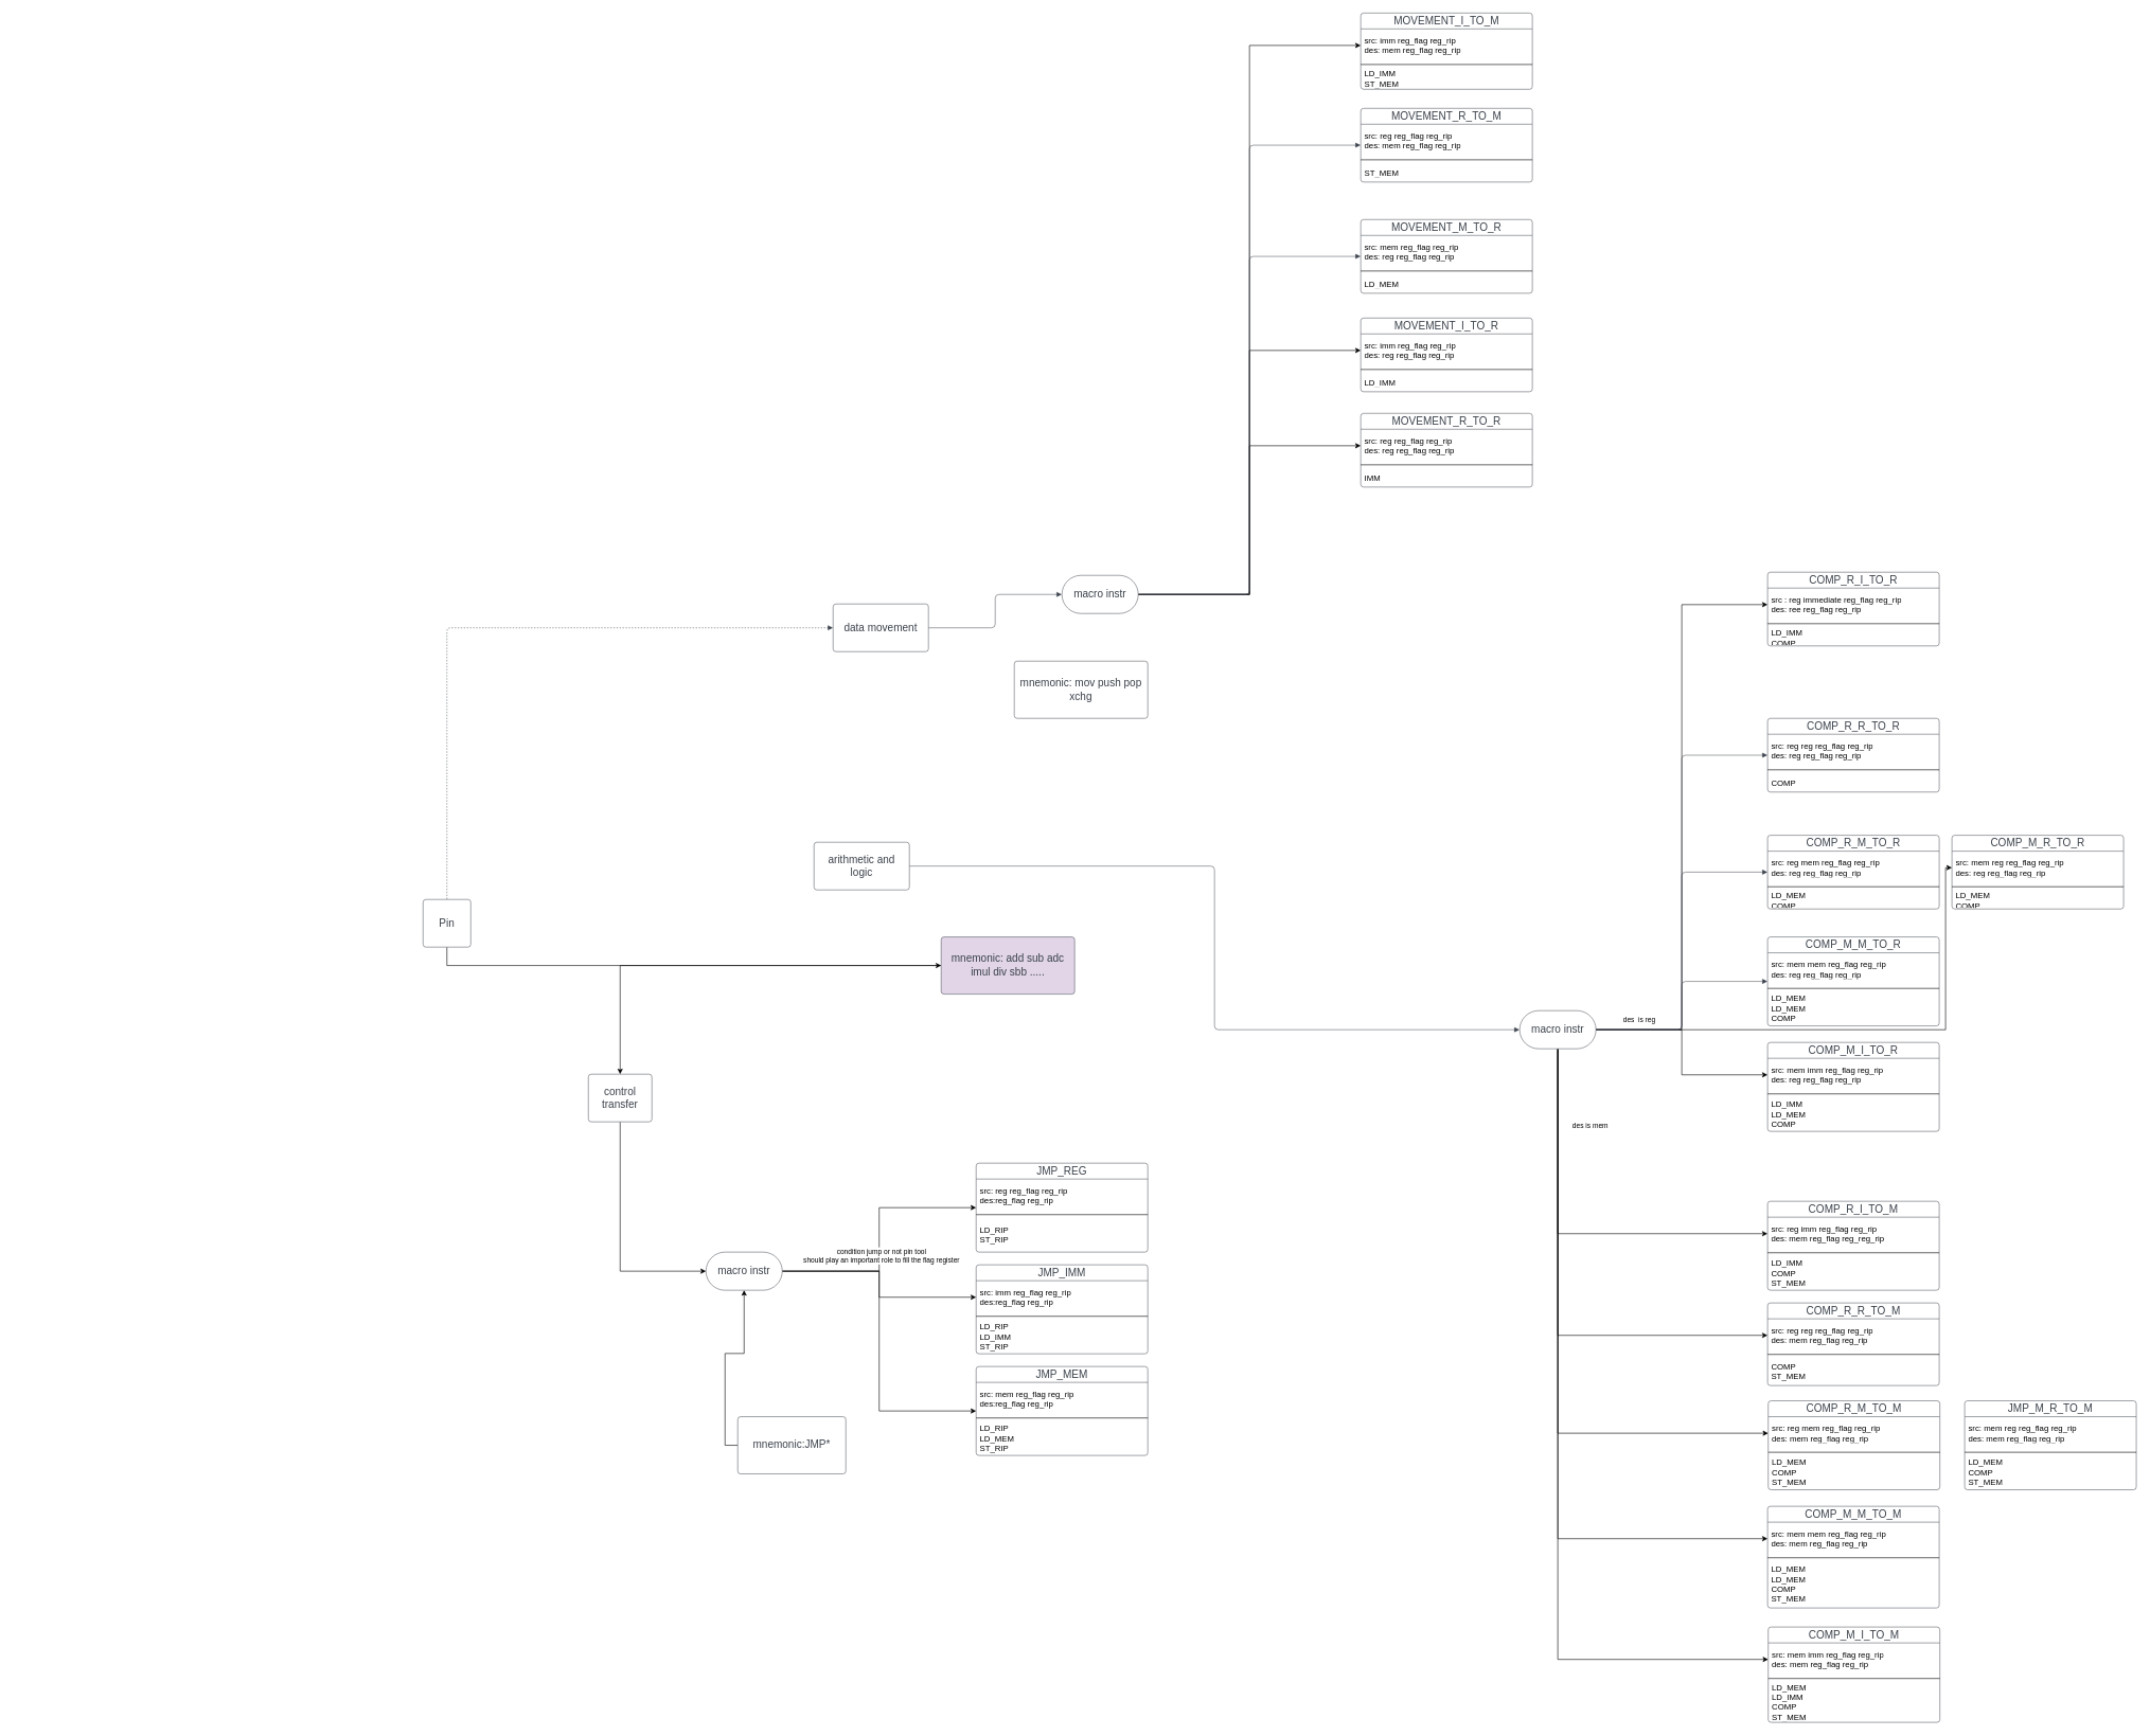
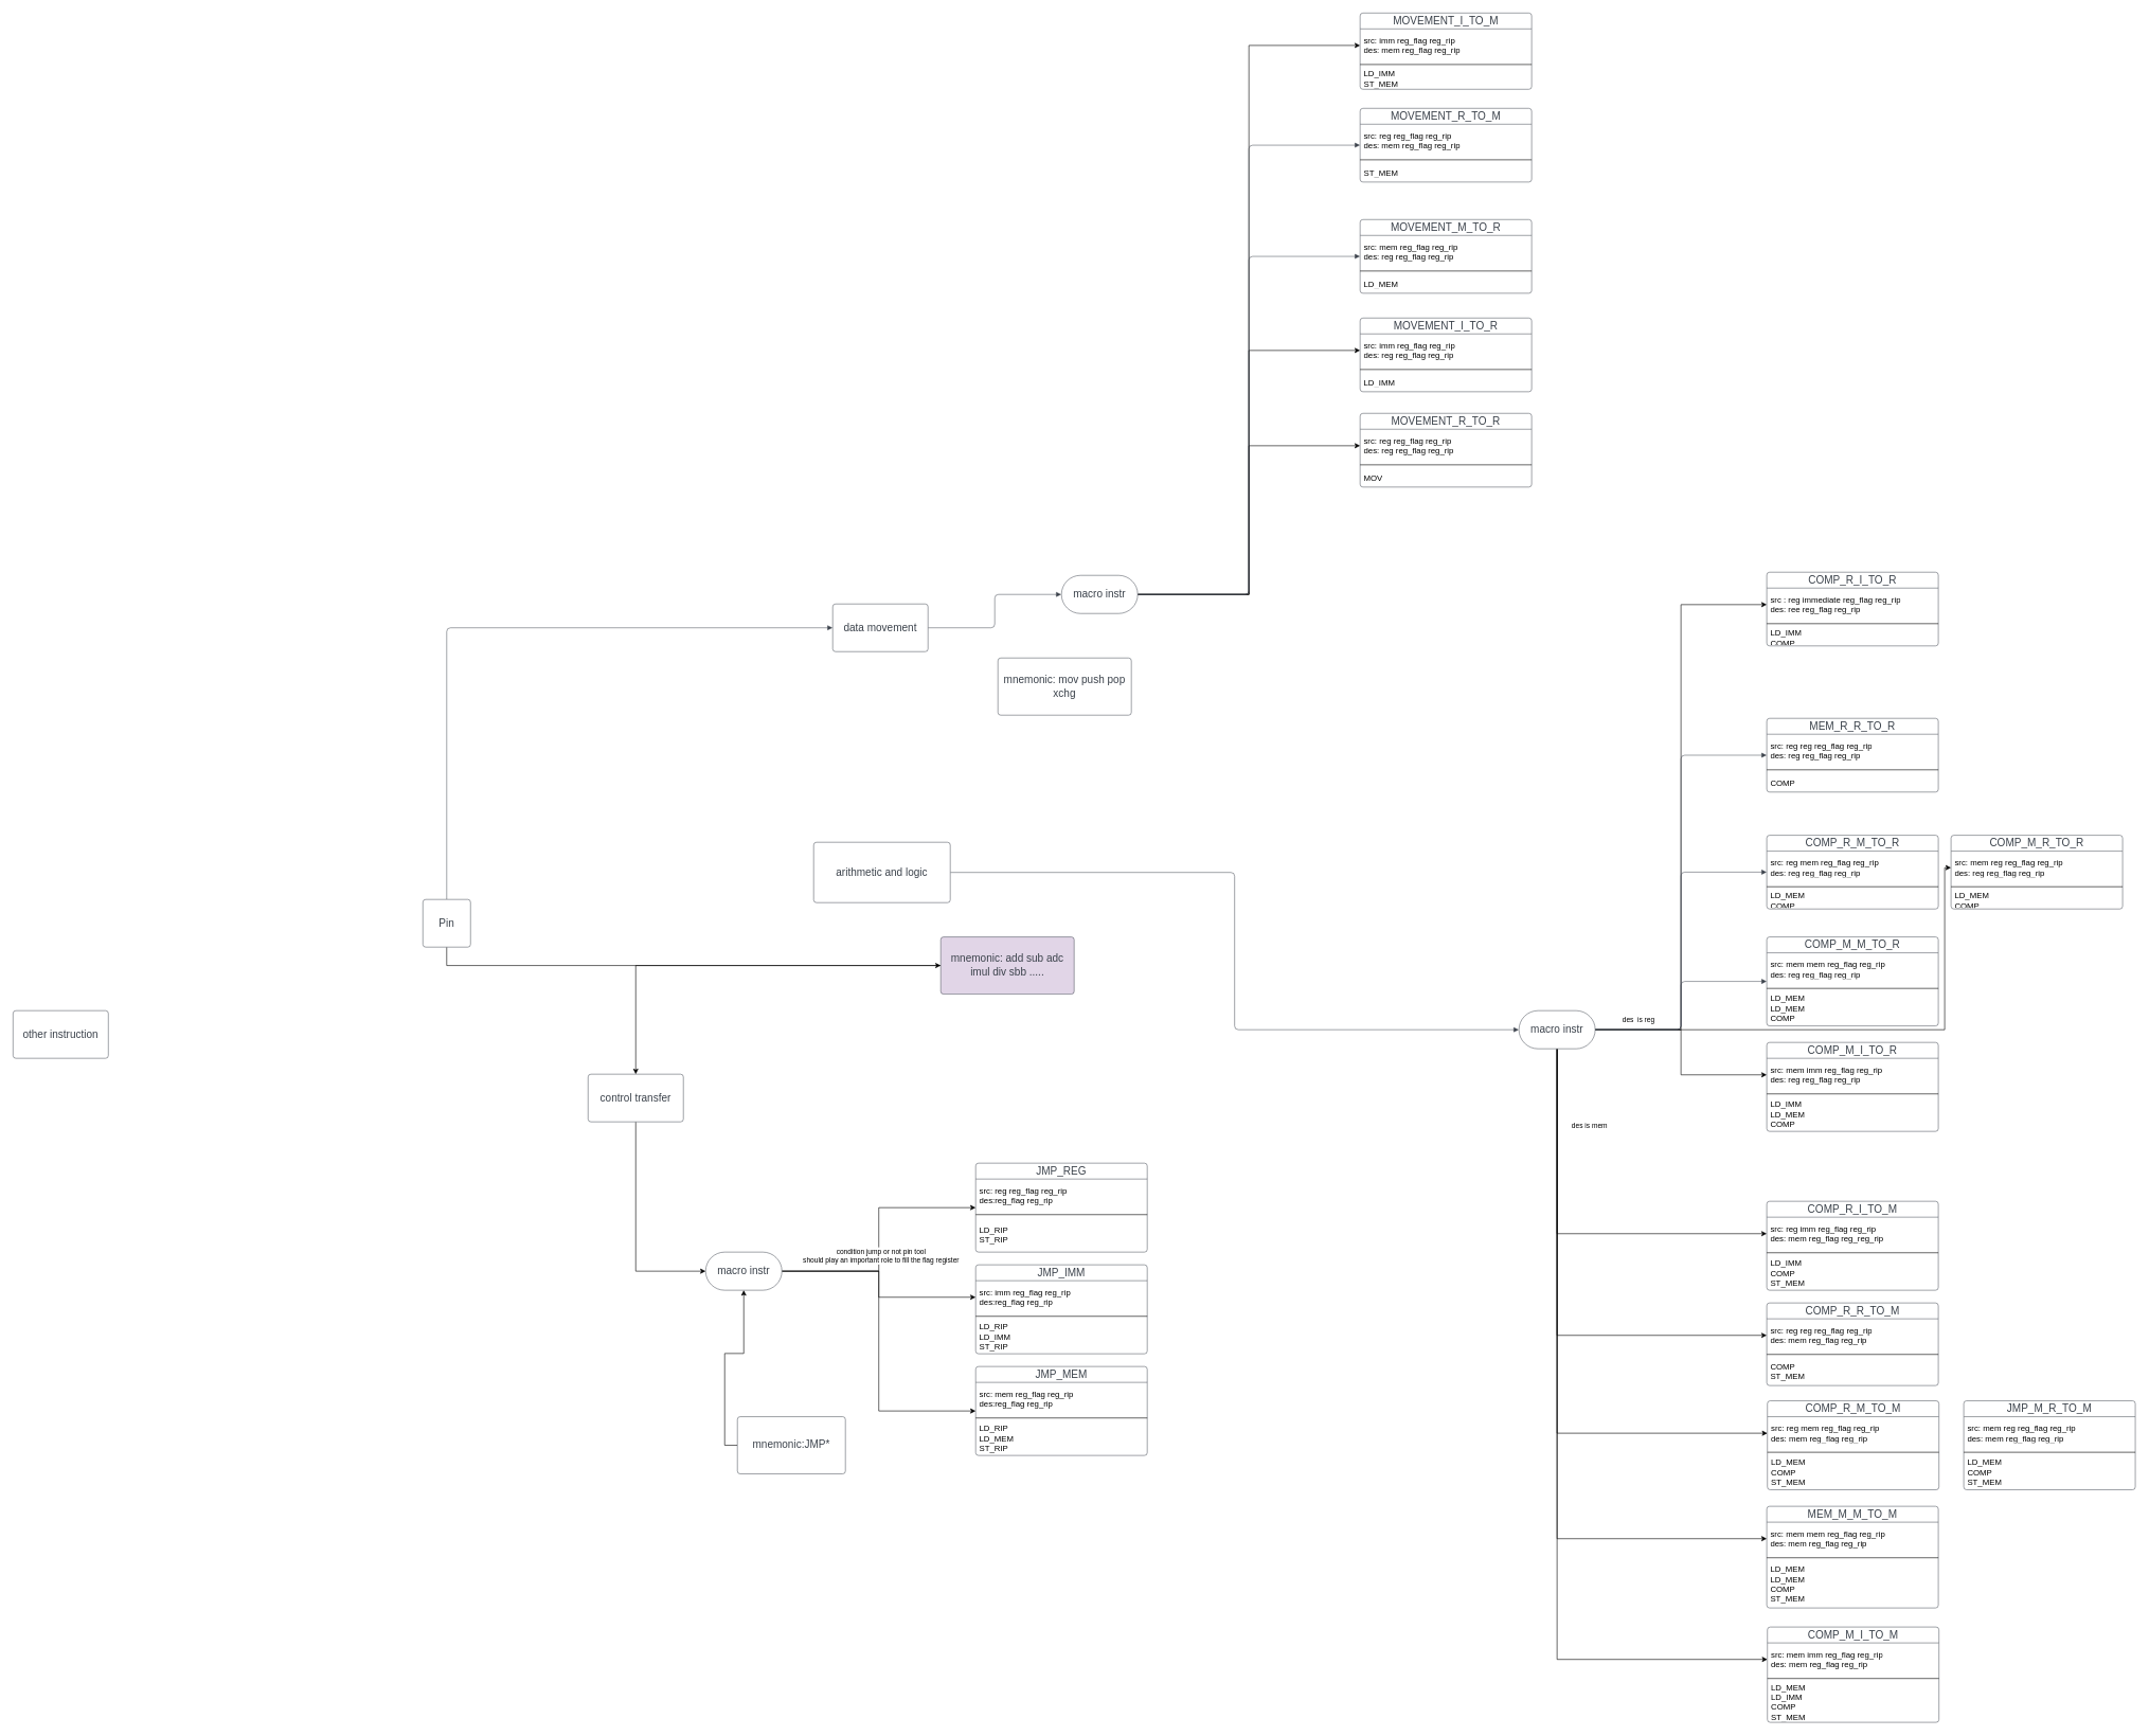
- <mxCell id="100" value="&lt;div&gt;IMM&lt;/div&gt;" style="part=1;html=1;resizeHeight=0;strokeColor=none;fillColor=none;align=left;verticalAlign=middle;spacingLeft=4;spacingRight=4;overflow=hidden;rotatable=0;points=[[0,0.5],[1,0.5]];portConstraint=eastwest;swimlaneFillColor=#ffffff;strokeOpacity=100;whiteSpace=wrap;fontSize=13;" parent="97" vertex="1"><mxGeometry y="85" width="270" height="31" as="geometry" /></mxCell>
+ <mxCell id="100" value="&lt;div&gt;MOV&lt;/div&gt;" style="part=1;html=1;resizeHeight=0;strokeColor=none;fillColor=none;align=left;verticalAlign=middle;spacingLeft=4;spacingRight=4;overflow=hidden;rotatable=0;points=[[0,0.5],[1,0.5]];portConstraint=eastwest;swimlaneFillColor=#ffffff;strokeOpacity=100;whiteSpace=wrap;fontSize=13;" parent="97" vertex="1"><mxGeometry y="85" width="270" height="31" as="geometry" /></mxCell>
- <mxCell id="14" value="" style="html=1;jettySize=18;whiteSpace=wrap;fontSize=13;strokeColor=#3a414a;strokeOpacity=100;strokeWidth=0.8;rounded=1;arcSize=12;edgeStyle=orthogonalEdgeStyle;startArrow=none;endArrow=block;endFill=1;exitX=0.5;exitY=-0.005;exitPerimeter=0;entryX=-0.002;entryY=0.5;entryPerimeter=0;lucidId=Ei_Iy~VdfBPr;dashed=1;" parent="1" source="7" target="8" edge="1"><mxGeometry width="100" height="100" relative="1" as="geometry"><Array as="points" /></mxGeometry></mxCell>
+ <mxCell id="14" value="" style="html=1;jettySize=18;whiteSpace=wrap;fontSize=13;strokeColor=#3a414a;strokeOpacity=100;strokeWidth=0.8;rounded=1;arcSize=12;edgeStyle=orthogonalEdgeStyle;startArrow=none;endArrow=block;endFill=1;exitX=0.5;exitY=-0.005;exitPerimeter=0;entryX=-0.002;entryY=0.5;entryPerimeter=0;lucidId=Ei_Iy~VdfBPr;" parent="1" source="7" target="8" edge="1"><mxGeometry width="100" height="100" relative="1" as="geometry"><Array as="points" /></mxGeometry></mxCell>
- <mxCell id="13" value="mnemonic: mov push pop xchg" style="html=1;overflow=block;blockSpacing=1;whiteSpace=wrap;fontSize=16.7;fontColor=#3a414a;spacing=9;strokeColor=#3a414a;strokeOpacity=100;rounded=1;absoluteArcSize=1;arcSize=9;strokeWidth=0.8;lucidId=3g_IY3LxRQ.w;" parent="1" vertex="1"><mxGeometry x="1595" width="210" height="90" as="geometry" y="1040" /></mxCell>
+ <mxCell id="13" value="mnemonic: mov push pop xchg" style="html=1;overflow=block;blockSpacing=1;whiteSpace=wrap;fontSize=16.7;fontColor=#3a414a;spacing=9;strokeColor=#3a414a;strokeOpacity=100;rounded=1;absoluteArcSize=1;arcSize=9;strokeWidth=0.8;lucidId=3g_IY3LxRQ.w;" parent="1" vertex="1"><mxGeometry x="1570" y="1035" width="210" height="90" as="geometry" /></mxCell>
- <mxCell id="37" value="COMP_R_R_TO_R" style="html=1;overflow=block;blockSpacing=1;swimlane;childLayout=stackLayout;horizontal=1;horizontalStack=0;resizeParent=1;resizeParentMax=0;resizeLast=0;collapsible=0;fontStyle=0;marginBottom=0;swimlaneFillColor=#ffffff;startSize=25;whiteSpace=wrap;fontSize=16.7;fontColor=#3a414a;spacing=0;strokeColor=#3a414a;strokeOpacity=100;rounded=1;absoluteArcSize=1;arcSize=9;strokeWidth=0.8;" parent="1" vertex="1"><mxGeometry x="2780" y="1130" width="270" height="116" as="geometry" /></mxCell>
+ <mxCell id="37" value="MEM_R_R_TO_R" style="html=1;overflow=block;blockSpacing=1;swimlane;childLayout=stackLayout;horizontal=1;horizontalStack=0;resizeParent=1;resizeParentMax=0;resizeLast=0;collapsible=0;fontStyle=0;marginBottom=0;swimlaneFillColor=#ffffff;startSize=25;whiteSpace=wrap;fontSize=16.7;fontColor=#3a414a;spacing=0;strokeColor=#3a414a;strokeOpacity=100;rounded=1;absoluteArcSize=1;arcSize=9;strokeWidth=0.8;" parent="1" vertex="1"><mxGeometry x="2780" y="1130" width="270" height="116" as="geometry" /></mxCell>
- <mxCell id="9" value="arithmetic and logic" style="html=1;overflow=block;blockSpacing=1;whiteSpace=wrap;fontSize=16.7;fontColor=#3a414a;spacing=9;strokeColor=#3a414a;strokeOpacity=100;rounded=1;absoluteArcSize=1;arcSize=9;strokeWidth=0.8;lucidId=Sd_Imt-~ufuI;" parent="1" vertex="1"><mxGeometry x="1280" y="1325" width="150" height="75" as="geometry" /></mxCell>
+ <mxCell id="9" value="arithmetic and logic" style="html=1;overflow=block;blockSpacing=1;whiteSpace=wrap;fontSize=16.7;fontColor=#3a414a;spacing=9;strokeColor=#3a414a;strokeOpacity=100;rounded=1;absoluteArcSize=1;arcSize=9;strokeWidth=0.8;lucidId=Sd_Imt-~ufuI;" parent="1" vertex="1"><mxGeometry x="1280" y="1325" width="215" height="95" as="geometry" /></mxCell>
+ <mxCell id="12" value="other instruction" style="html=1;overflow=block;blockSpacing=1;whiteSpace=wrap;fontSize=16.7;fontColor=#3a414a;spacing=9;strokeColor=#3a414a;strokeOpacity=100;rounded=1;absoluteArcSize=1;arcSize=9;strokeWidth=0.8;lucidId=Ye_Ij3o5J0ic;" parent="1" vertex="1"><mxGeometry x="20" y="1590" width="150" height="75" as="geometry" /></mxCell>
- <mxCell id="11" value="control transfer" style="html=1;overflow=block;blockSpacing=1;whiteSpace=wrap;fontSize=16.7;fontColor=#3a414a;spacing=9;strokeColor=#3a414a;strokeOpacity=100;rounded=1;absoluteArcSize=1;arcSize=9;strokeWidth=0.8;lucidId=fe_Ijm6He9Rg;" parent="1" vertex="1"><mxGeometry x="925" y="1690" width="100" height="75" as="geometry" /></mxCell>
+ <mxCell id="11" value="control transfer" style="html=1;overflow=block;blockSpacing=1;whiteSpace=wrap;fontSize=16.7;fontColor=#3a414a;spacing=9;strokeColor=#3a414a;strokeOpacity=100;rounded=1;absoluteArcSize=1;arcSize=9;strokeWidth=0.8;lucidId=fe_Ijm6He9Rg;" parent="1" vertex="1"><mxGeometry x="925" y="1690" width="150" height="75" as="geometry" /></mxCell>
- <mxCell id="69" value="COMP_M_M_TO_M" style="html=1;overflow=block;blockSpacing=1;swimlane;childLayout=stackLayout;horizontal=1;horizontalStack=0;resizeParent=1;resizeParentMax=0;resizeLast=0;collapsible=0;fontStyle=0;marginBottom=0;swimlaneFillColor=#ffffff;startSize=25;whiteSpace=wrap;fontSize=16.7;fontColor=#3a414a;spacing=0;strokeColor=#3a414a;strokeOpacity=100;rounded=1;absoluteArcSize=1;arcSize=9;strokeWidth=0.8;" parent="1" vertex="1"><mxGeometry x="2780" y="2370" width="270" height="160" as="geometry" /></mxCell>
+ <mxCell id="69" value="MEM_M_M_TO_M" style="html=1;overflow=block;blockSpacing=1;swimlane;childLayout=stackLayout;horizontal=1;horizontalStack=0;resizeParent=1;resizeParentMax=0;resizeLast=0;collapsible=0;fontStyle=0;marginBottom=0;swimlaneFillColor=#ffffff;startSize=25;whiteSpace=wrap;fontSize=16.7;fontColor=#3a414a;spacing=0;strokeColor=#3a414a;strokeOpacity=100;rounded=1;absoluteArcSize=1;arcSize=9;strokeWidth=0.8;" parent="1" vertex="1"><mxGeometry x="2780" y="2370" width="270" height="160" as="geometry" /></mxCell>
